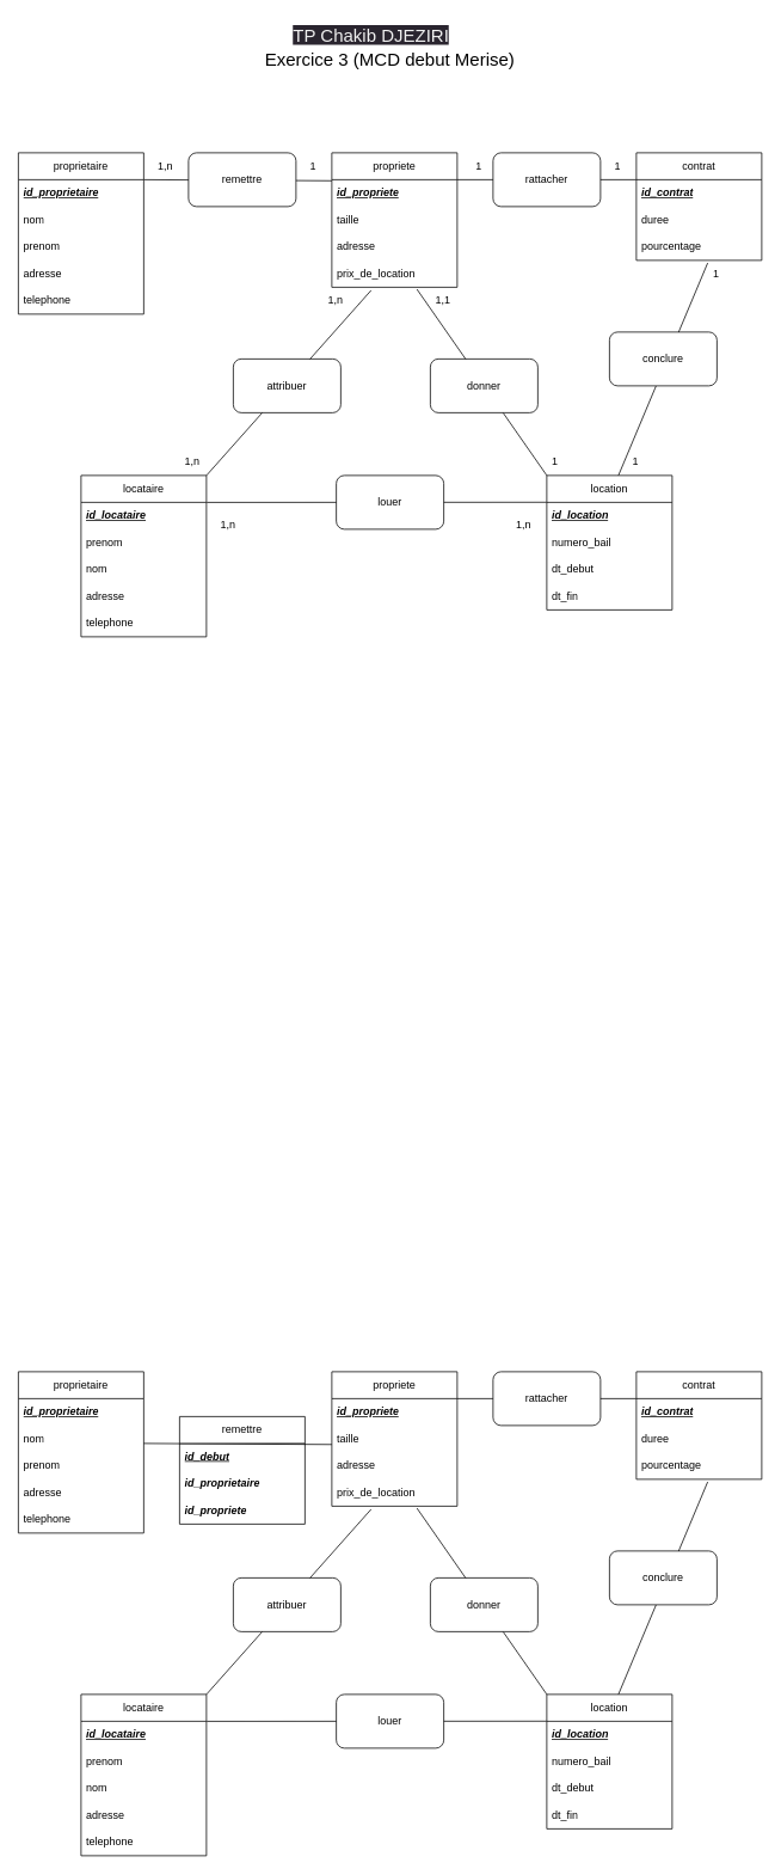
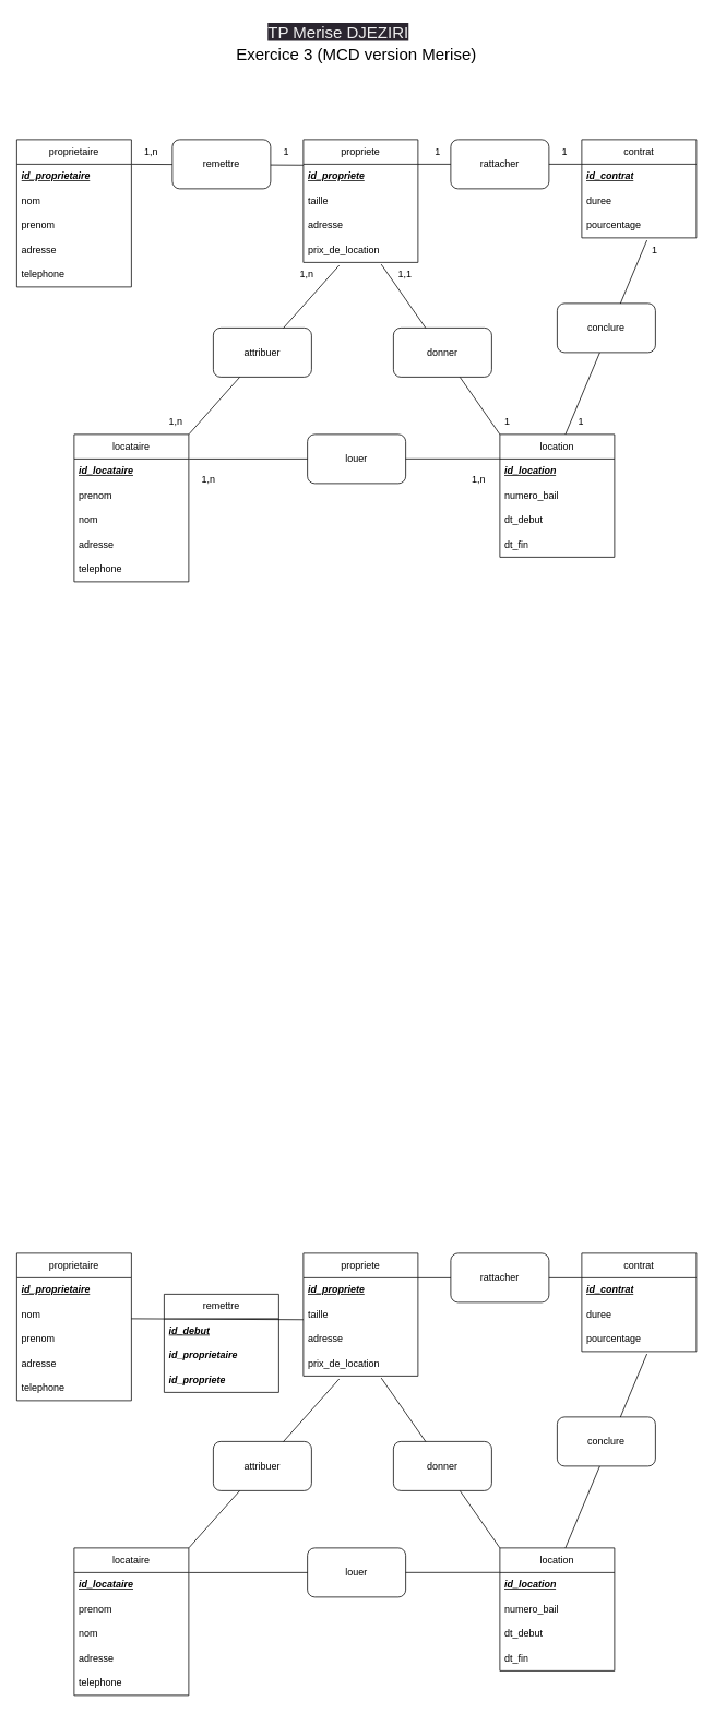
- <mxCell id="44" value="&lt;span style=&quot;color: rgb(240, 240, 240); font-family: Helvetica; font-size: 20px; font-style: normal; font-variant-ligatures: normal; font-variant-caps: normal; font-weight: 400; letter-spacing: normal; orphans: 2; text-align: center; text-indent: 0px; text-transform: none; widows: 2; word-spacing: 0px; -webkit-text-stroke-width: 0px; background-color: rgb(42, 37, 47); text-decoration-thickness: initial; text-decoration-style: initial; text-decoration-color: initial; float: none; display: inline !important;&quot;&gt;TP Chakib DJEZIRI&lt;/span&gt;" style="text;whiteSpace=wrap;html=1;" parent="1" vertex="1"><mxGeometry x="325" y="20" width="220" height="50" as="geometry" /></mxCell>
+ <mxCell id="44" value="&lt;span style=&quot;color: rgb(240, 240, 240); font-family: Helvetica; font-size: 20px; font-style: normal; font-variant-ligatures: normal; font-variant-caps: normal; font-weight: 400; letter-spacing: normal; orphans: 2; text-align: center; text-indent: 0px; text-transform: none; widows: 2; word-spacing: 0px; -webkit-text-stroke-width: 0px; background-color: rgb(42, 37, 47); text-decoration-thickness: initial; text-decoration-style: initial; text-decoration-color: initial; float: none; display: inline !important;&quot;&gt;TP Merise DJEZIRI&lt;/span&gt;" style="text;whiteSpace=wrap;html=1;" parent="1" vertex="1"><mxGeometry x="325" y="20" width="220" height="50" as="geometry" /></mxCell>
- <mxCell id="43" value="&lt;font style=&quot;font-size: 20px;&quot;&gt;Exercice 3 (MCD debut Merise)&lt;/font&gt;" style="text;html=1;strokeColor=none;fillColor=none;align=center;verticalAlign=middle;whiteSpace=wrap;rounded=0;" parent="1" vertex="1"><mxGeometry x="285" y="50" width="300" height="30" as="geometry" /></mxCell>
+ <mxCell id="43" value="&lt;font style=&quot;font-size: 20px;&quot;&gt;Exercice 3 (MCD version Merise)&lt;/font&gt;" style="text;html=1;strokeColor=none;fillColor=none;align=center;verticalAlign=middle;whiteSpace=wrap;rounded=0;" parent="1" vertex="1"><mxGeometry x="285" y="50" width="300" height="30" as="geometry" /></mxCell>
